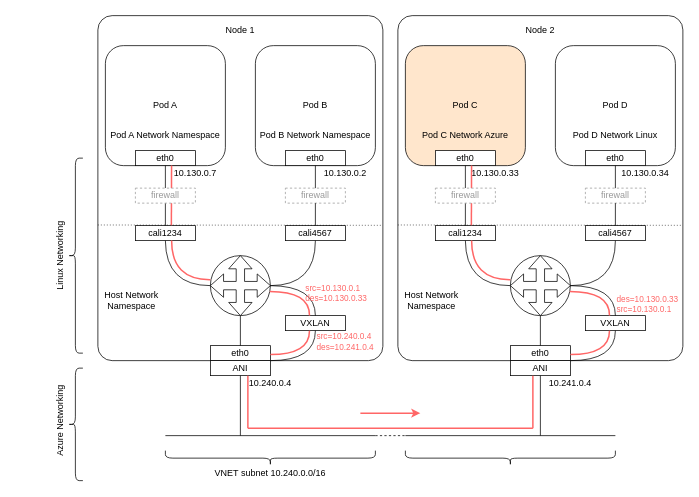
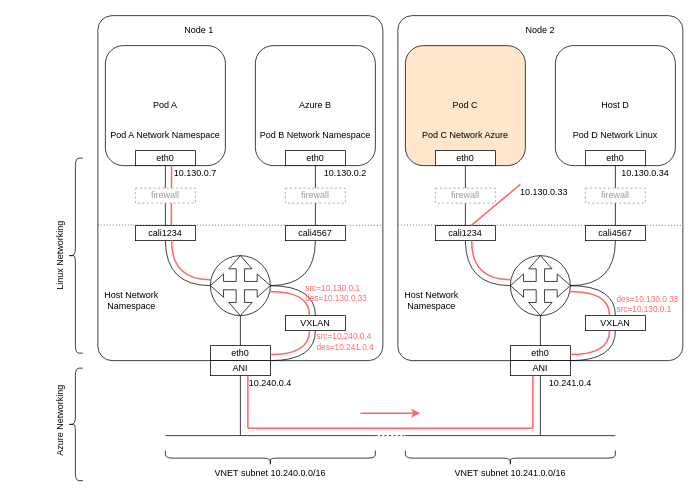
- <mxCell id="78" value="Node 1" style="text;html=1;strokeColor=none;fillColor=none;align=center;verticalAlign=middle;whiteSpace=wrap;rounded=0;fontSize=12;" vertex="1" parent="1"><mxGeometry x="290" y="30" width="60" height="20" as="geometry" /></mxCell>
+ <mxCell id="78" value="Node 1" style="text;html=1;strokeColor=none;fillColor=none;align=center;verticalAlign=middle;whiteSpace=wrap;rounded=0;fontSize=12;" vertex="1" parent="1"><mxGeometry x="235" y="30" width="60" height="20" as="geometry" /></mxCell>
- <mxCell id="6" value="Pod B" style="rounded=1;whiteSpace=wrap;html=1;" vertex="1" parent="1"><mxGeometry x="340" y="60" width="160" height="160" as="geometry" /></mxCell>
+ <mxCell id="6" value="Azure B" style="rounded=1;whiteSpace=wrap;html=1;" vertex="1" parent="1"><mxGeometry x="340" y="60" width="160" height="160" as="geometry" /></mxCell>
- <mxCell id="39" value="Pod D" style="rounded=1;whiteSpace=wrap;html=1;" vertex="1" parent="1"><mxGeometry x="740" y="60" width="160" height="160" as="geometry" /></mxCell>
+ <mxCell id="39" value="Host D" style="rounded=1;whiteSpace=wrap;html=1;" vertex="1" parent="1"><mxGeometry x="740" y="60" width="160" height="160" as="geometry" /></mxCell>
- <mxCell id="50" value="10.130.0.33" style="text;html=1;strokeColor=none;fillColor=none;align=center;verticalAlign=middle;whiteSpace=wrap;rounded=0;dashed=1;" vertex="1" parent="1"><mxGeometry x="620" y="220" width="80" height="20" as="geometry" /></mxCell>
+ <mxCell id="50" value="10.130.0.33" style="text;html=1;strokeColor=none;fillColor=none;align=center;verticalAlign=middle;whiteSpace=wrap;rounded=0;dashed=1;" vertex="1" parent="1"><mxGeometry x="685" y="245" width="80" height="20" as="geometry" /></mxCell>
+ <mxCell id="89" value="VNET subnet 10.241.0.0/16" style="text;html=1;strokeColor=none;fillColor=none;align=center;verticalAlign=middle;whiteSpace=wrap;rounded=0;fontSize=12;fontColor=#000000;" vertex="1" parent="1"><mxGeometry x="590" y="620" width="180" height="20" as="geometry" /></mxCell>
